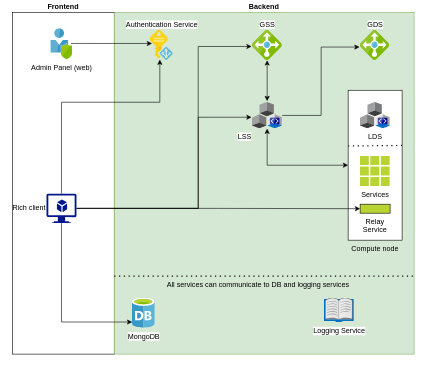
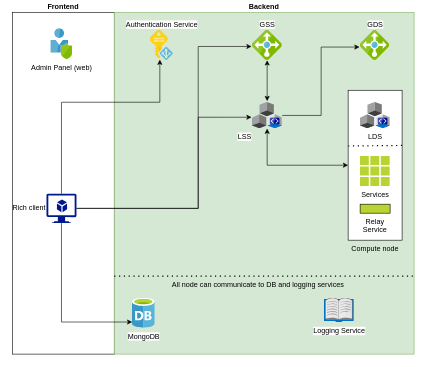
- <mxCell id="18" style="edgeStyle=orthogonalEdgeStyle;rounded=0;orthogonalLoop=1;jettySize=auto;html=1;entryX=0.079;entryY=0.44;entryDx=0;entryDy=0;entryPerimeter=0;exitX=0.944;exitY=0.48;exitDx=0;exitDy=0;exitPerimeter=0;" edge="1" parent="1" source="10" target="11"><mxGeometry relative="1" as="geometry" /></mxCell>
- <mxCell id="7" style="edgeStyle=orthogonalEdgeStyle;rounded=0;orthogonalLoop=1;jettySize=auto;html=1;entryX=0;entryY=0.5;entryDx=0;entryDy=0;" edge="1" parent="1" source="8" target="16"><mxGeometry relative="1" as="geometry" /></mxCell>
- <mxCell id="27" value="All services can communicate to DB and logging services" style="text;html=1;strokeColor=none;fillColor=none;align=center;verticalAlign=middle;whiteSpace=wrap;rounded=0;" vertex="1" parent="1"><mxGeometry x="250" y="460" width="360" height="30" as="geometry" /></mxCell>
+ <mxCell id="27" value="All node can communicate to DB and logging services" style="text;html=1;strokeColor=none;fillColor=none;align=center;verticalAlign=middle;whiteSpace=wrap;rounded=0;" vertex="1" parent="1"><mxGeometry x="250" y="460" width="360" height="30" as="geometry" /></mxCell>
